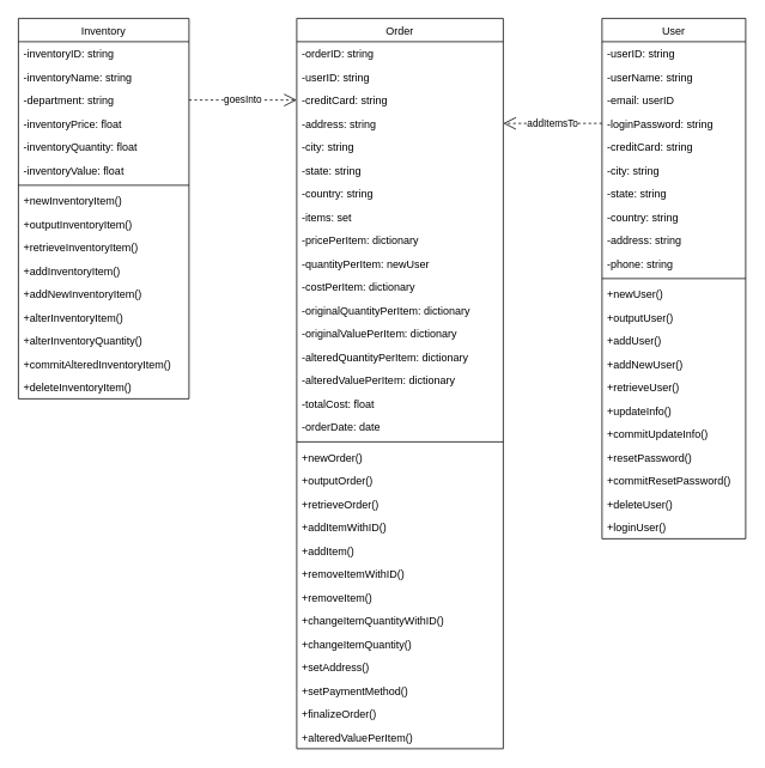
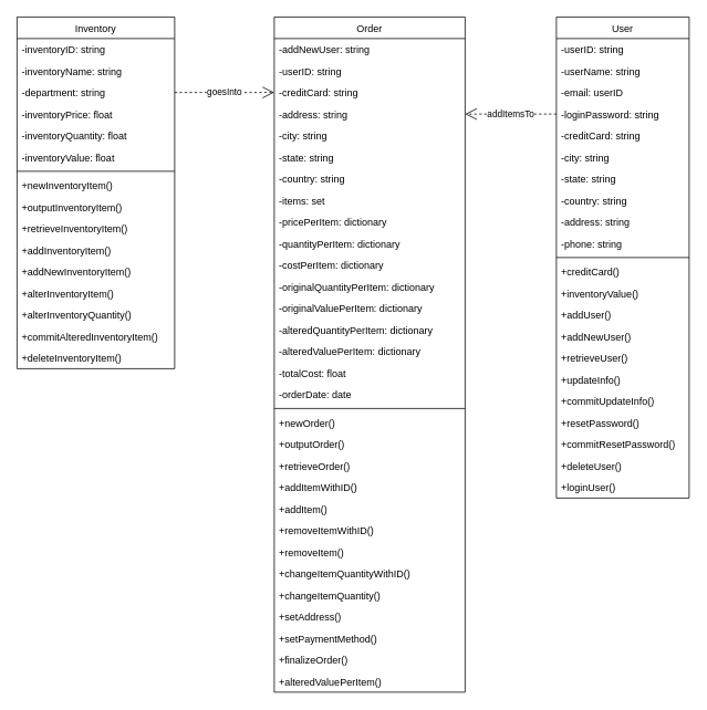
- <mxCell id="44" value="-orderID: string" style="text;align=left;verticalAlign=top;spacingLeft=4;spacingRight=4;overflow=hidden;rotatable=0;points=[[0,0.5],[1,0.5]];portConstraint=eastwest;" parent="43" vertex="1"><mxGeometry y="26" width="230" height="26" as="geometry" /></mxCell>
+ <mxCell id="44" value="-addNewUser: string" style="text;align=left;verticalAlign=top;spacingLeft=4;spacingRight=4;overflow=hidden;rotatable=0;points=[[0,0.5],[1,0.5]];portConstraint=eastwest;" parent="43" vertex="1"><mxGeometry y="26" width="230" height="26" as="geometry" /></mxCell>
- <mxCell id="53" value="-quantityPerItem: newUser" style="text;align=left;verticalAlign=top;spacingLeft=4;spacingRight=4;overflow=hidden;rotatable=0;points=[[0,0.5],[1,0.5]];portConstraint=eastwest;rounded=0;shadow=0;html=0;" parent="43" vertex="1"><mxGeometry y="260" width="230" height="26" as="geometry" /></mxCell>
+ <mxCell id="53" value="-quantityPerItem: dictionary" style="text;align=left;verticalAlign=top;spacingLeft=4;spacingRight=4;overflow=hidden;rotatable=0;points=[[0,0.5],[1,0.5]];portConstraint=eastwest;rounded=0;shadow=0;html=0;" parent="43" vertex="1"><mxGeometry y="260" width="230" height="26" as="geometry" /></mxCell>
- <mxCell id="31" value="+newUser()" style="text;align=left;verticalAlign=top;spacingLeft=4;spacingRight=4;overflow=hidden;rotatable=0;points=[[0,0.5],[1,0.5]];portConstraint=eastwest;" parent="19" vertex="1"><mxGeometry y="294" width="160" height="26" as="geometry" /></mxCell>
+ <mxCell id="31" value="+creditCard()" style="text;align=left;verticalAlign=top;spacingLeft=4;spacingRight=4;overflow=hidden;rotatable=0;points=[[0,0.5],[1,0.5]];portConstraint=eastwest;" parent="19" vertex="1"><mxGeometry y="294" width="160" height="26" as="geometry" /></mxCell>
- <mxCell id="32" value="+outputUser()" style="text;align=left;verticalAlign=top;spacingLeft=4;spacingRight=4;overflow=hidden;rotatable=0;points=[[0,0.5],[1,0.5]];portConstraint=eastwest;" parent="19" vertex="1"><mxGeometry y="320" width="160" height="26" as="geometry" /></mxCell>
+ <mxCell id="32" value="+inventoryValue()" style="text;align=left;verticalAlign=top;spacingLeft=4;spacingRight=4;overflow=hidden;rotatable=0;points=[[0,0.5],[1,0.5]];portConstraint=eastwest;" parent="19" vertex="1"><mxGeometry y="320" width="160" height="26" as="geometry" /></mxCell>
